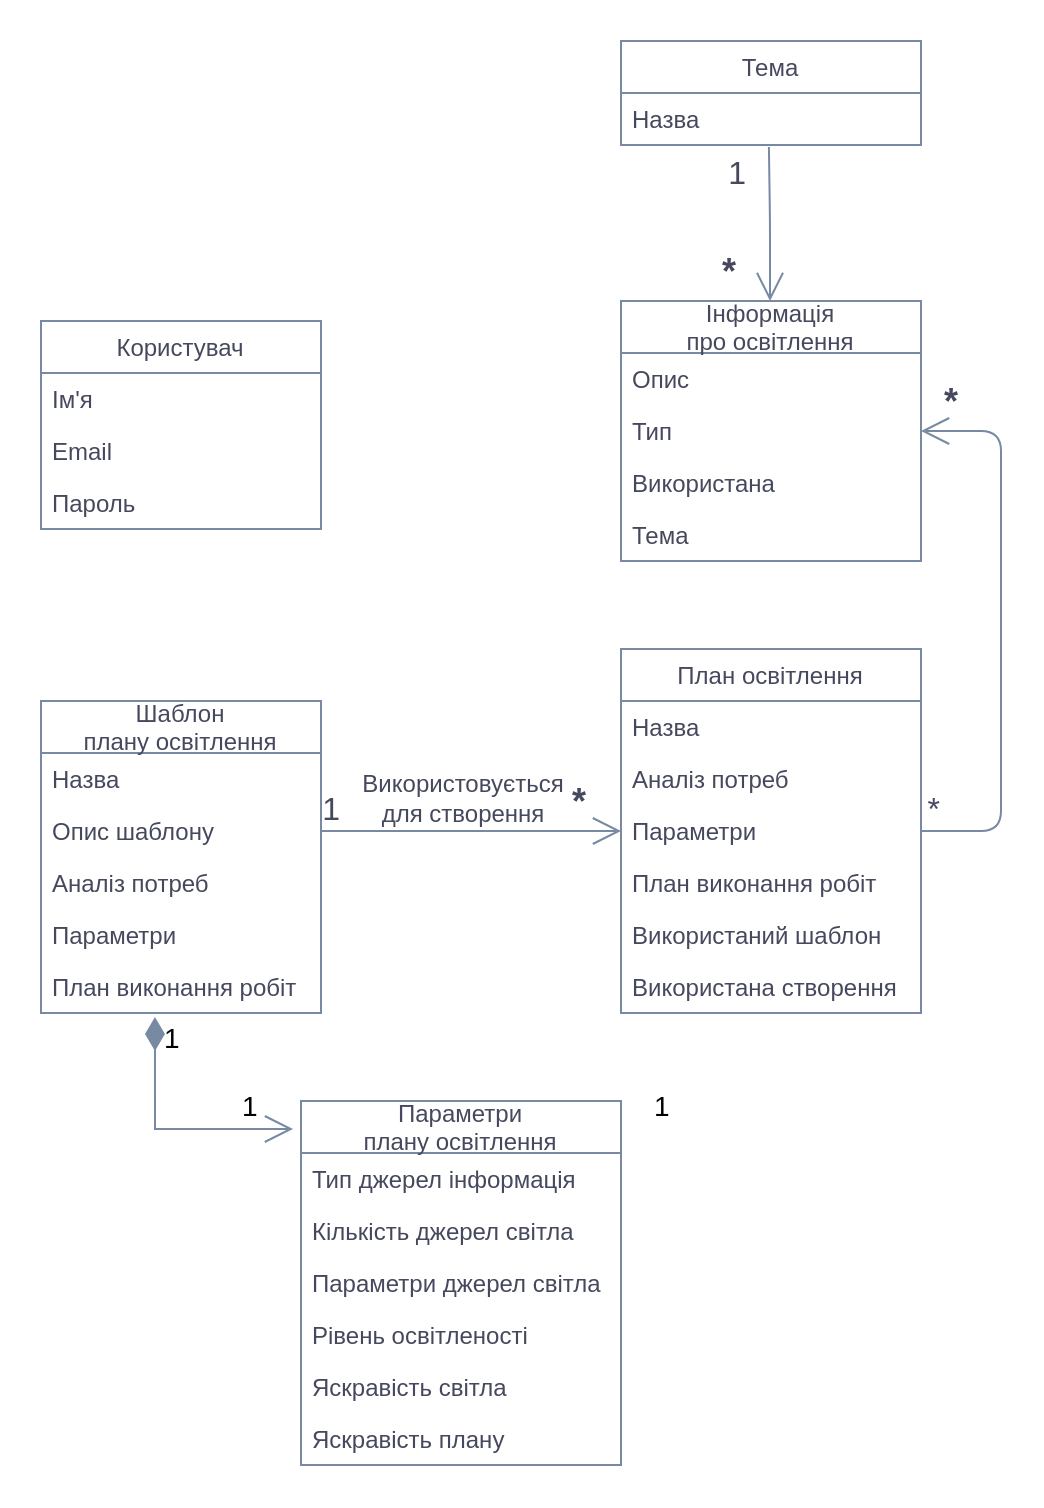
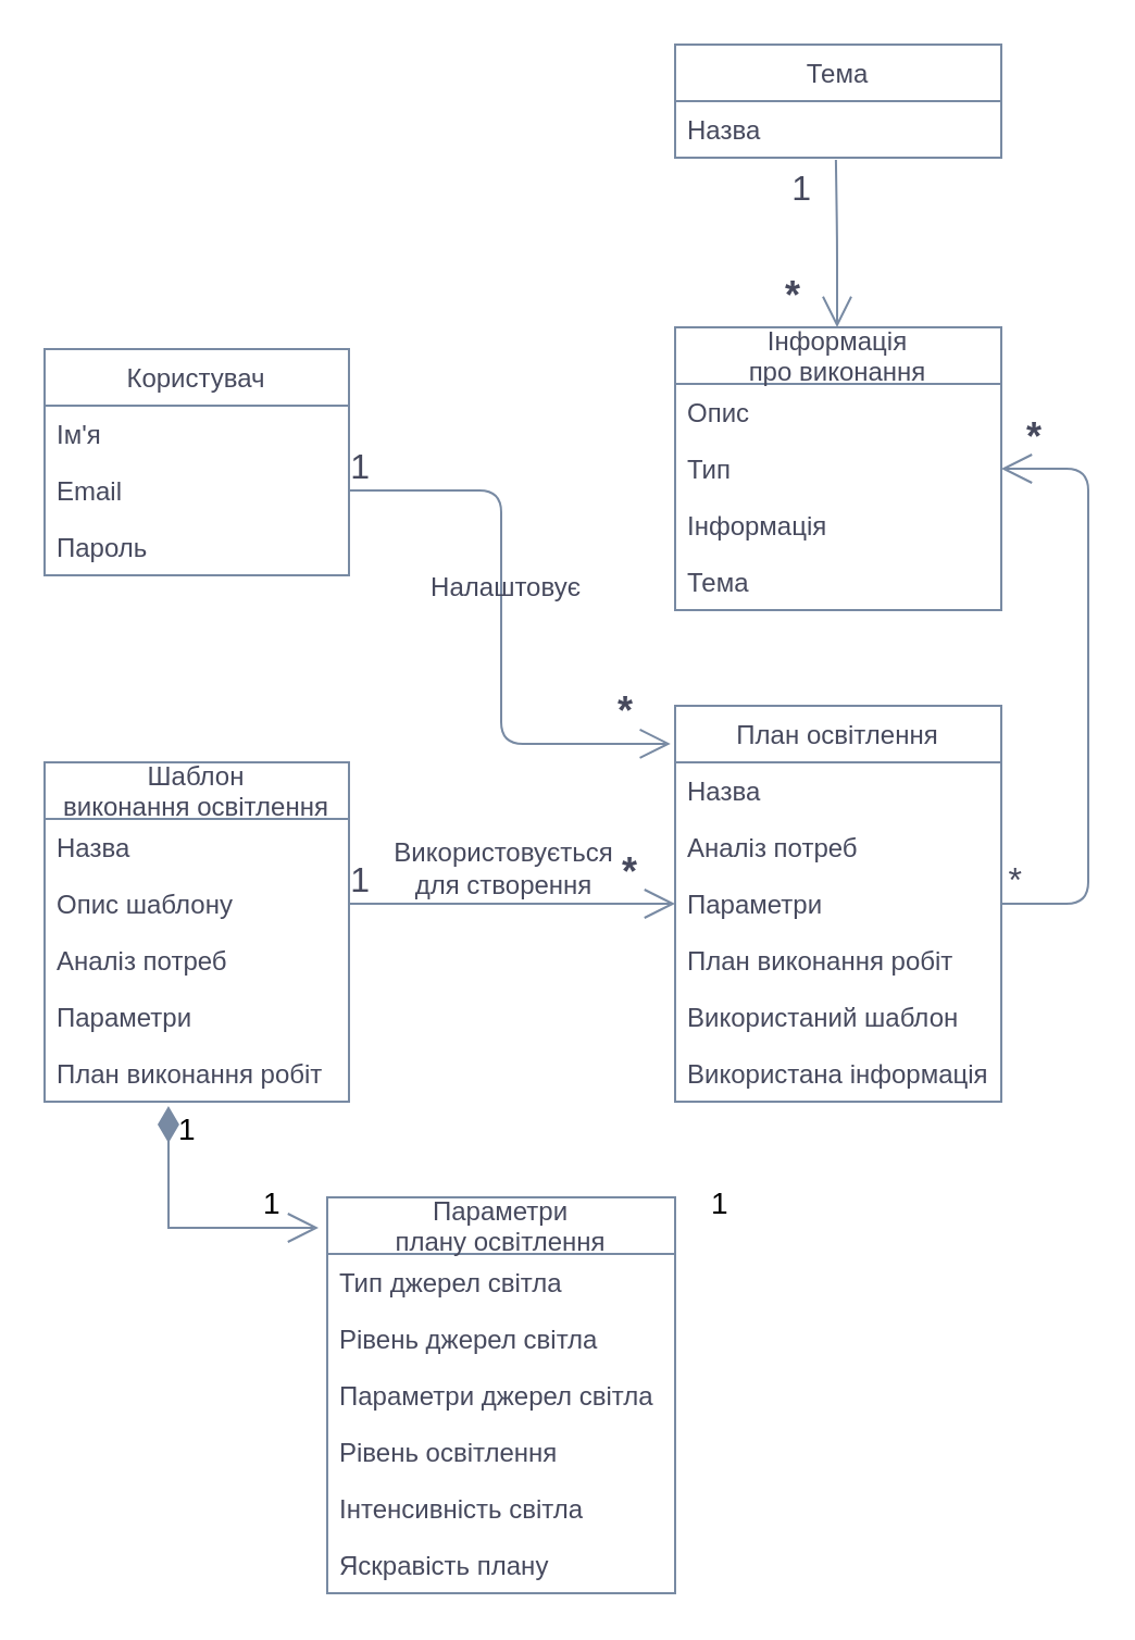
- <mxCell id="8" value="Інформація&#10;про освітлення" style="swimlane;fontStyle=0;childLayout=stackLayout;horizontal=1;startSize=26;fillColor=none;horizontalStack=0;resizeParent=1;resizeParentMax=0;resizeLast=0;collapsible=1;marginBottom=0;labelBackgroundColor=none;strokeColor=#788AA3;fontColor=#46495D;" parent="1" vertex="1"><mxGeometry x="310" y="150" width="150" height="130" as="geometry" /></mxCell>
+ <mxCell id="8" value="Інформація&#10;про виконання" style="swimlane;fontStyle=0;childLayout=stackLayout;horizontal=1;startSize=26;fillColor=none;horizontalStack=0;resizeParent=1;resizeParentMax=0;resizeLast=0;collapsible=1;marginBottom=0;labelBackgroundColor=none;strokeColor=#788AA3;fontColor=#46495D;" parent="1" vertex="1"><mxGeometry x="310" y="150" width="150" height="130" as="geometry" /></mxCell>
- <mxCell id="11" value="Використана" style="text;strokeColor=none;fillColor=none;align=left;verticalAlign=top;spacingLeft=4;spacingRight=4;overflow=hidden;rotatable=0;points=[[0,0.5],[1,0.5]];portConstraint=eastwest;labelBackgroundColor=none;fontColor=#46495D;" parent="8" vertex="1"><mxGeometry y="78" width="150" height="26" as="geometry" /></mxCell>
+ <mxCell id="11" value="Інформація" style="text;strokeColor=none;fillColor=none;align=left;verticalAlign=top;spacingLeft=4;spacingRight=4;overflow=hidden;rotatable=0;points=[[0,0.5],[1,0.5]];portConstraint=eastwest;labelBackgroundColor=none;fontColor=#46495D;" parent="8" vertex="1"><mxGeometry y="78" width="150" height="26" as="geometry" /></mxCell>
+ <mxCell id="37" value="" style="endArrow=none;html=1;startSize=12;startArrow=open;startFill=0;edgeStyle=orthogonalEdgeStyle;entryX=1;entryY=0.5;entryDx=0;entryDy=0;fontSize=12;exitX=-0.014;exitY=0.096;exitDx=0;exitDy=0;exitPerimeter=0;labelBackgroundColor=none;strokeColor=#788AA3;fontColor=default;" edge="1" parent="1" source="19" target="4"><mxGeometry relative="1" as="geometry"><mxPoint x="290" y="366" as="sourcePoint" /><mxPoint x="170" y="300" as="targetPoint" /><Array as="points"><mxPoint x="230" y="342" /><mxPoint x="230" y="225" /></Array></mxGeometry></mxCell>
+ <mxCell id="38" value="*" style="edgeLabel;resizable=0;html=1;align=left;verticalAlign=bottom;fontSize=18;fontStyle=1;labelBackgroundColor=none;fontColor=#46495D;" connectable="0" vertex="1" parent="37"><mxGeometry x="-1" relative="1" as="geometry"><mxPoint x="-26" y="-1" as="offset" /></mxGeometry></mxCell>
+ <mxCell id="39" value="1" style="edgeLabel;resizable=0;html=1;align=right;verticalAlign=bottom;fontSize=16;fontStyle=0;labelBackgroundColor=none;fontColor=#46495D;" connectable="0" vertex="1" parent="37"><mxGeometry x="1" relative="1" as="geometry"><mxPoint x="10" as="offset" /></mxGeometry></mxCell>
+ <mxCell id="40" value="Налаштовує" style="edgeLabel;html=1;align=center;verticalAlign=middle;resizable=0;points=[];fontSize=12;labelBackgroundColor=none;fontColor=#46495D;" connectable="0" vertex="1" parent="37"><mxGeometry x="0.066" y="-1" relative="1" as="geometry"><mxPoint y="-9" as="offset" /></mxGeometry></mxCell>
- <mxCell id="13" value="Шаблон &#10;плану освітлення" style="swimlane;fontStyle=0;childLayout=stackLayout;horizontal=1;startSize=26;fillColor=none;horizontalStack=0;resizeParent=1;resizeParentMax=0;resizeLast=0;collapsible=1;marginBottom=0;labelBackgroundColor=none;strokeColor=#788AA3;fontColor=#46495D;" parent="1" vertex="1"><mxGeometry x="20" y="350" width="140" height="156" as="geometry" /></mxCell>
+ <mxCell id="13" value="Шаблон &#10;виконання освітлення" style="swimlane;fontStyle=0;childLayout=stackLayout;horizontal=1;startSize=26;fillColor=none;horizontalStack=0;resizeParent=1;resizeParentMax=0;resizeLast=0;collapsible=1;marginBottom=0;labelBackgroundColor=none;strokeColor=#788AA3;fontColor=#46495D;" parent="1" vertex="1"><mxGeometry x="20" y="350" width="140" height="156" as="geometry" /></mxCell>
- <mxCell id="25" value="Використана створення" style="text;strokeColor=none;fillColor=none;align=left;verticalAlign=top;spacingLeft=4;spacingRight=4;overflow=hidden;rotatable=0;points=[[0,0.5],[1,0.5]];portConstraint=eastwest;labelBackgroundColor=none;fontColor=#46495D;" vertex="1" parent="19"><mxGeometry y="156" width="150" height="26" as="geometry" /></mxCell>
+ <mxCell id="25" value="Використана інформація" style="text;strokeColor=none;fillColor=none;align=left;verticalAlign=top;spacingLeft=4;spacingRight=4;overflow=hidden;rotatable=0;points=[[0,0.5],[1,0.5]];portConstraint=eastwest;labelBackgroundColor=none;fontColor=#46495D;" vertex="1" parent="19"><mxGeometry y="156" width="150" height="26" as="geometry" /></mxCell>
- <mxCell id="27" value="Тип джерел інформація" style="text;strokeColor=none;fillColor=none;align=left;verticalAlign=top;spacingLeft=4;spacingRight=4;overflow=hidden;rotatable=0;points=[[0,0.5],[1,0.5]];portConstraint=eastwest;labelBackgroundColor=none;fontColor=#46495D;" vertex="1" parent="26"><mxGeometry y="26" width="160" height="26" as="geometry" /></mxCell>
+ <mxCell id="27" value="Тип джерел світла" style="text;strokeColor=none;fillColor=none;align=left;verticalAlign=top;spacingLeft=4;spacingRight=4;overflow=hidden;rotatable=0;points=[[0,0.5],[1,0.5]];portConstraint=eastwest;labelBackgroundColor=none;fontColor=#46495D;" vertex="1" parent="26"><mxGeometry y="26" width="160" height="26" as="geometry" /></mxCell>
- <mxCell id="28" value="Кількість джерел світла" style="text;strokeColor=none;fillColor=none;align=left;verticalAlign=top;spacingLeft=4;spacingRight=4;overflow=hidden;rotatable=0;points=[[0,0.5],[1,0.5]];portConstraint=eastwest;labelBackgroundColor=none;fontColor=#46495D;" vertex="1" parent="26"><mxGeometry y="52" width="160" height="26" as="geometry" /></mxCell>
+ <mxCell id="28" value="Рівень джерел світла" style="text;strokeColor=none;fillColor=none;align=left;verticalAlign=top;spacingLeft=4;spacingRight=4;overflow=hidden;rotatable=0;points=[[0,0.5],[1,0.5]];portConstraint=eastwest;labelBackgroundColor=none;fontColor=#46495D;" vertex="1" parent="26"><mxGeometry y="52" width="160" height="26" as="geometry" /></mxCell>
- <mxCell id="30" value="Рівень освітленості" style="text;strokeColor=none;fillColor=none;align=left;verticalAlign=top;spacingLeft=4;spacingRight=4;overflow=hidden;rotatable=0;points=[[0,0.5],[1,0.5]];portConstraint=eastwest;labelBackgroundColor=none;fontColor=#46495D;" vertex="1" parent="26"><mxGeometry y="104" width="160" height="26" as="geometry" /></mxCell>
+ <mxCell id="30" value="Рівень освітлення" style="text;strokeColor=none;fillColor=none;align=left;verticalAlign=top;spacingLeft=4;spacingRight=4;overflow=hidden;rotatable=0;points=[[0,0.5],[1,0.5]];portConstraint=eastwest;labelBackgroundColor=none;fontColor=#46495D;" vertex="1" parent="26"><mxGeometry y="104" width="160" height="26" as="geometry" /></mxCell>
- <mxCell id="31" value="Яскравість світла" style="text;strokeColor=none;fillColor=none;align=left;verticalAlign=top;spacingLeft=4;spacingRight=4;overflow=hidden;rotatable=0;points=[[0,0.5],[1,0.5]];portConstraint=eastwest;labelBackgroundColor=none;fontColor=#46495D;" vertex="1" parent="26"><mxGeometry y="130" width="160" height="26" as="geometry" /></mxCell>
+ <mxCell id="31" value="Інтенсивність світла" style="text;strokeColor=none;fillColor=none;align=left;verticalAlign=top;spacingLeft=4;spacingRight=4;overflow=hidden;rotatable=0;points=[[0,0.5],[1,0.5]];portConstraint=eastwest;labelBackgroundColor=none;fontColor=#46495D;" vertex="1" parent="26"><mxGeometry y="130" width="160" height="26" as="geometry" /></mxCell>
